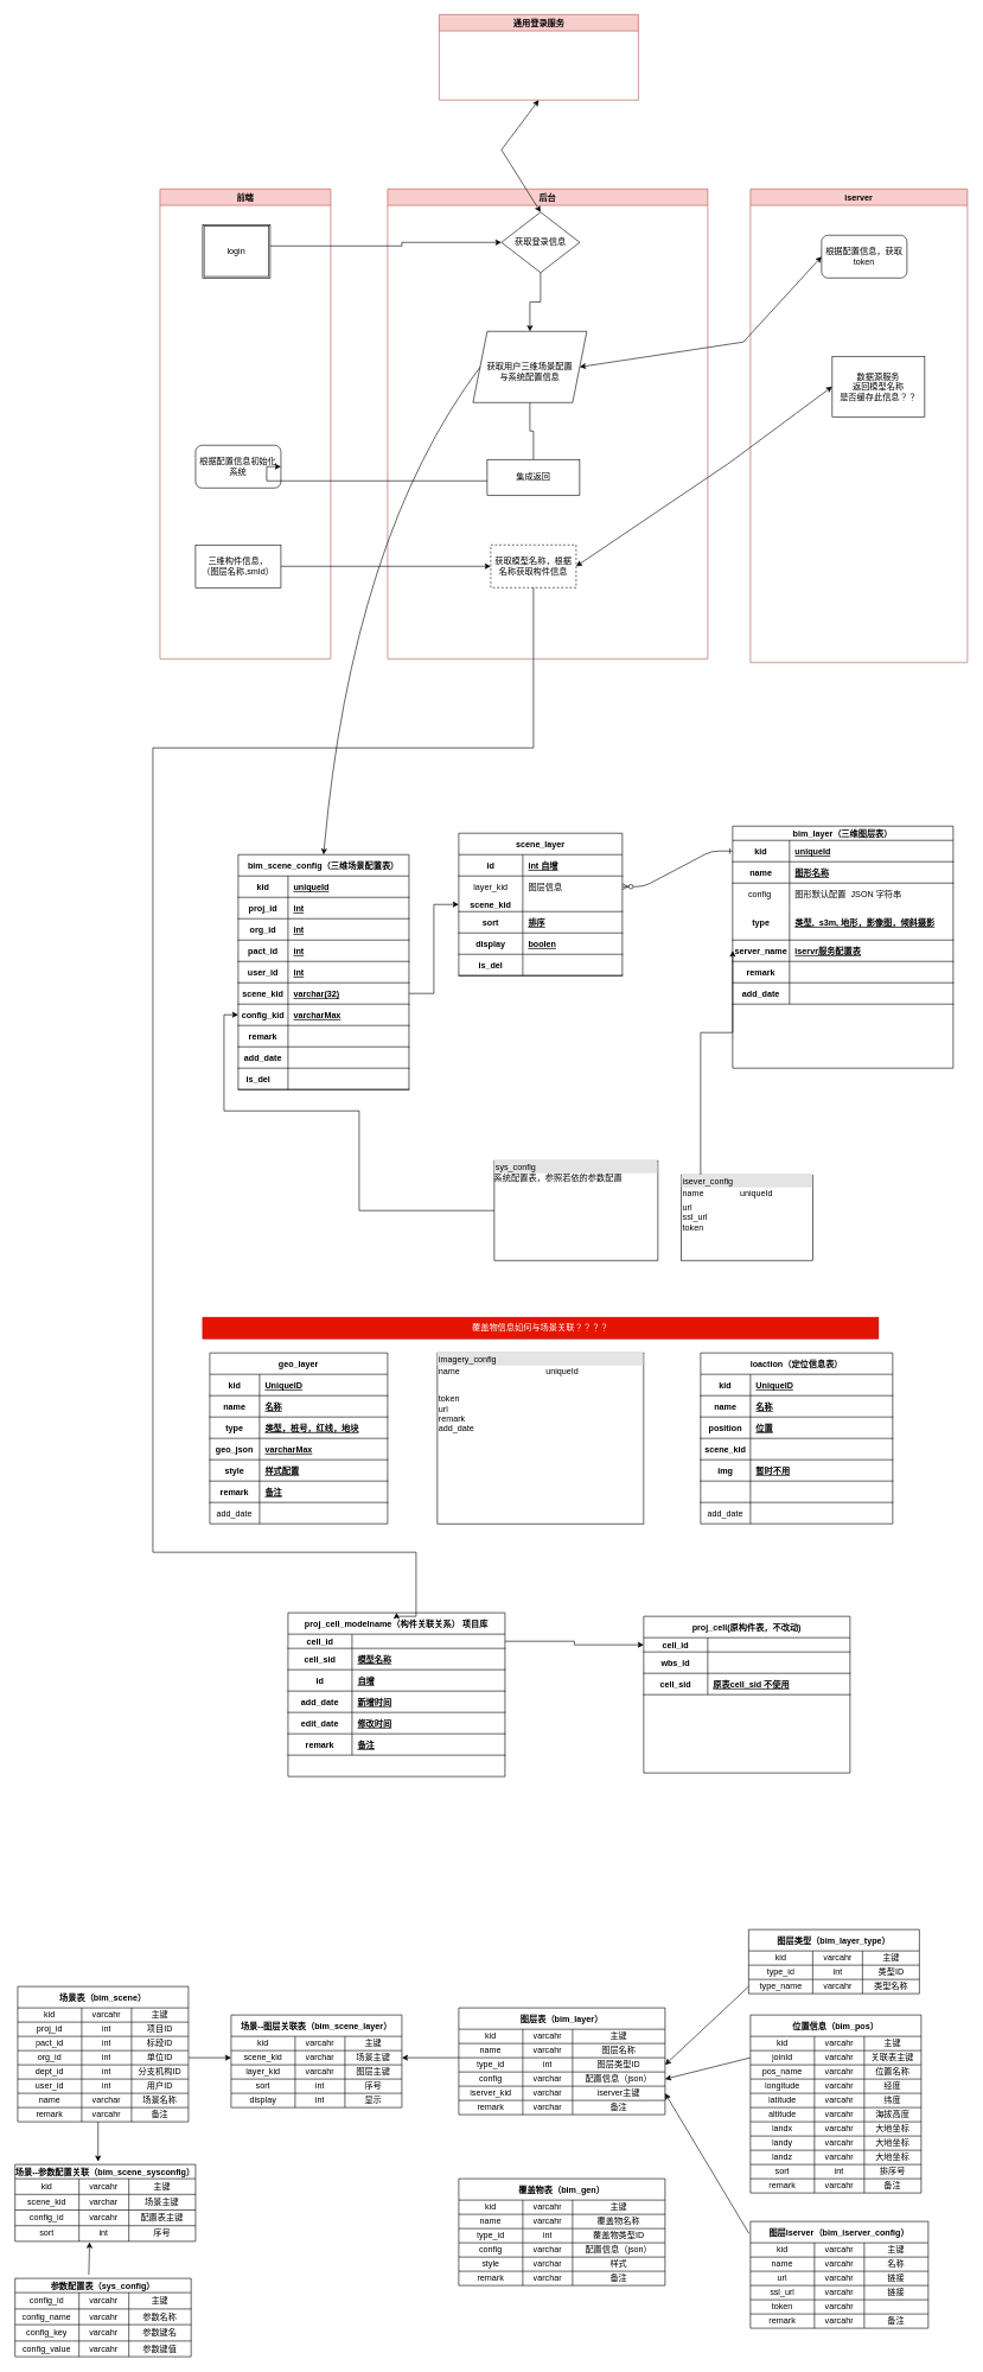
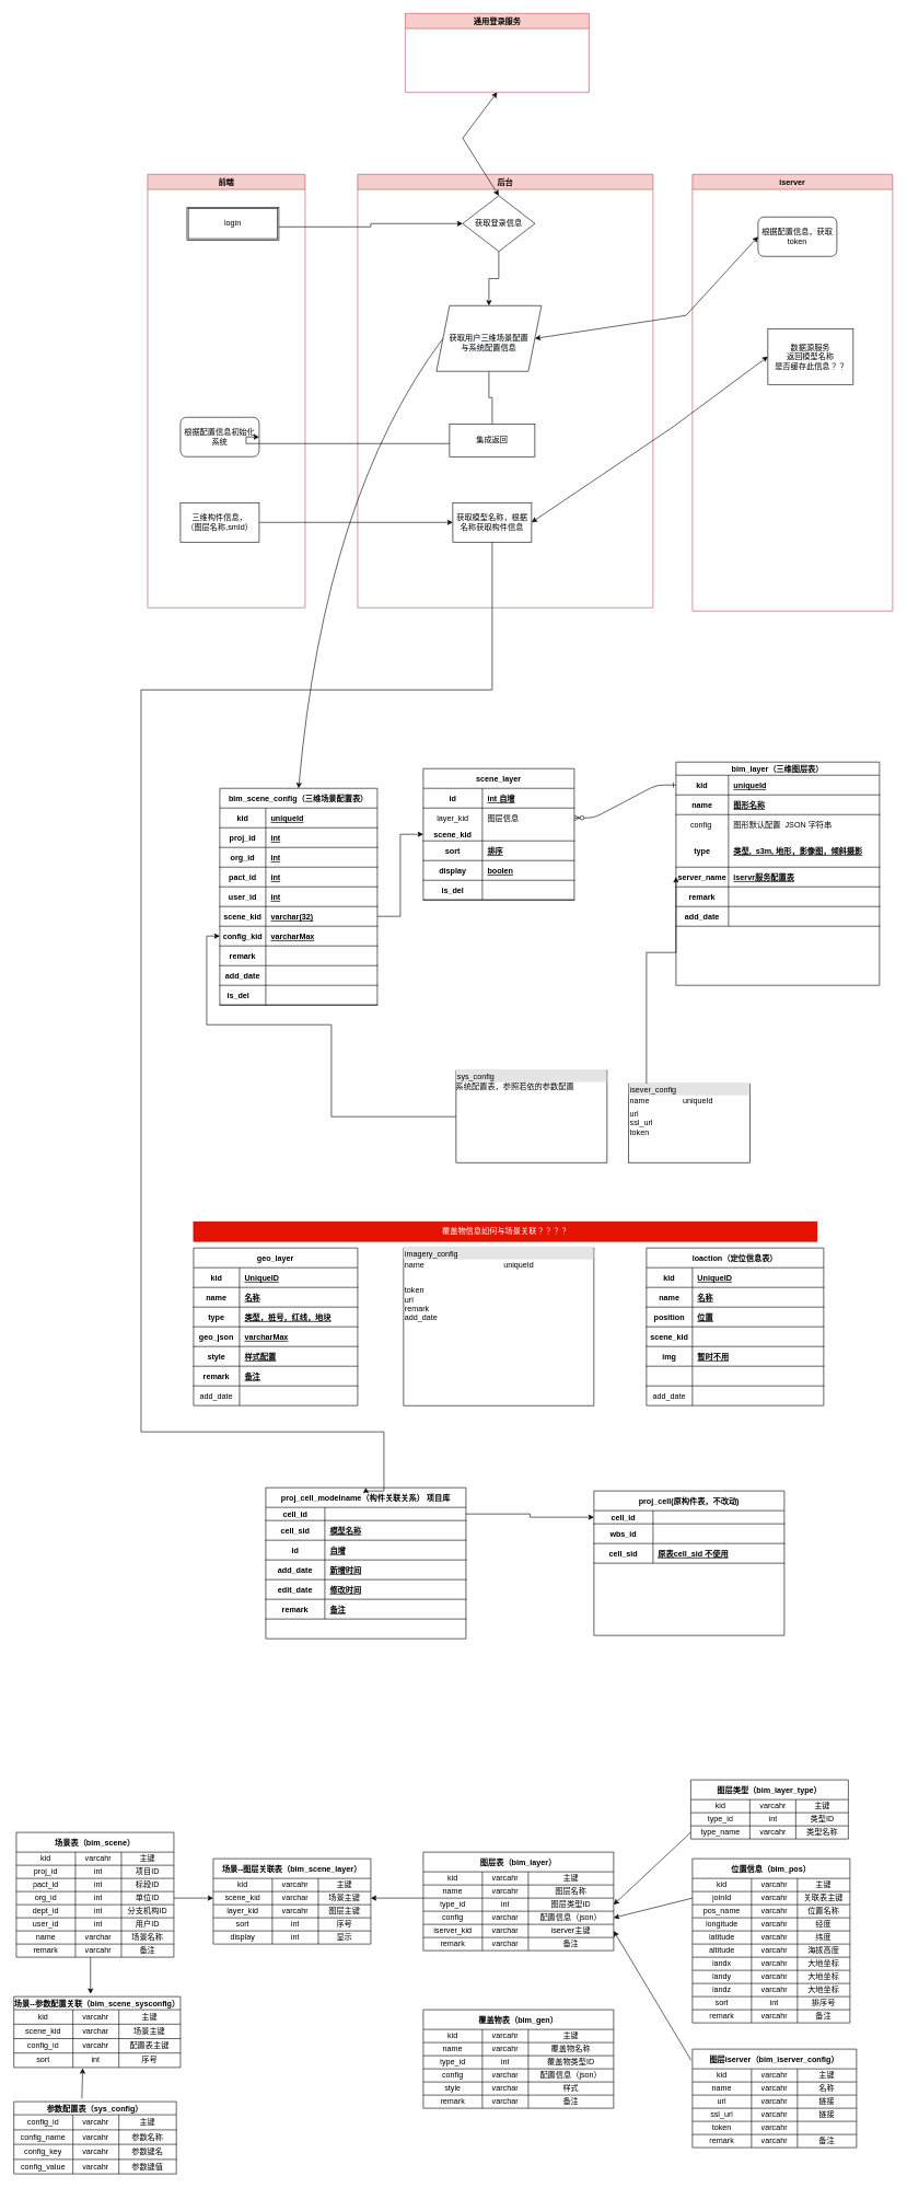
- <mxCell id="3" value="login" style="shape=ext;double=1;rounded=0;whiteSpace=wrap;html=1;" parent="2" vertex="1"><mxGeometry x="60" y="50" width="95" height="75" as="geometry" /></mxCell>
+ <mxCell id="3" value="login" style="shape=ext;double=1;rounded=0;whiteSpace=wrap;html=1;" parent="2" vertex="1"><mxGeometry x="60" y="50" width="140" height="50" as="geometry" /></mxCell>
- <mxCell id="4" value="根据配置信息初始化系统" style="rounded=1;whiteSpace=wrap;html=1;" parent="2" vertex="1"><mxGeometry x="50" y="360" width="120" height="60" as="geometry" /></mxCell>
+ <mxCell id="4" value="根据配置信息初始化系统" style="rounded=1;whiteSpace=wrap;html=1;" parent="2" vertex="1"><mxGeometry x="50" y="370" width="120" height="60" as="geometry" /></mxCell>
- <mxCell id="15" value="获取模型名称，根据名称获取构件信息" style="whiteSpace=wrap;html=1;dashed=1;" parent="9" vertex="1"><mxGeometry x="145" y="500" width="120" height="60" as="geometry" /></mxCell>
+ <mxCell id="15" value="获取模型名称，根据名称获取构件信息" style="whiteSpace=wrap;html=1;" parent="9" vertex="1"><mxGeometry x="145" y="500" width="120" height="60" as="geometry" /></mxCell>
- <mxCell id="122" value="覆盖物信息如何与场景关联？？？？" style="rounded=0;whiteSpace=wrap;html=1;fillColor=#e51400;strokeColor=#B20000;fontColor=#ffffff;" parent="1" vertex="1"><mxGeometry x="284" y="1850" width="950" height="30" as="geometry" /></mxCell>
+ <mxCell id="122" value="覆盖物信息如何与场景关联？？？？" style="rounded=0;whiteSpace=wrap;html=1;fillColor=#e51400;strokeColor=#B20000;fontColor=#ffffff;" parent="1" vertex="1"><mxGeometry x="294" y="1860" width="950" height="30" as="geometry" /></mxCell>
